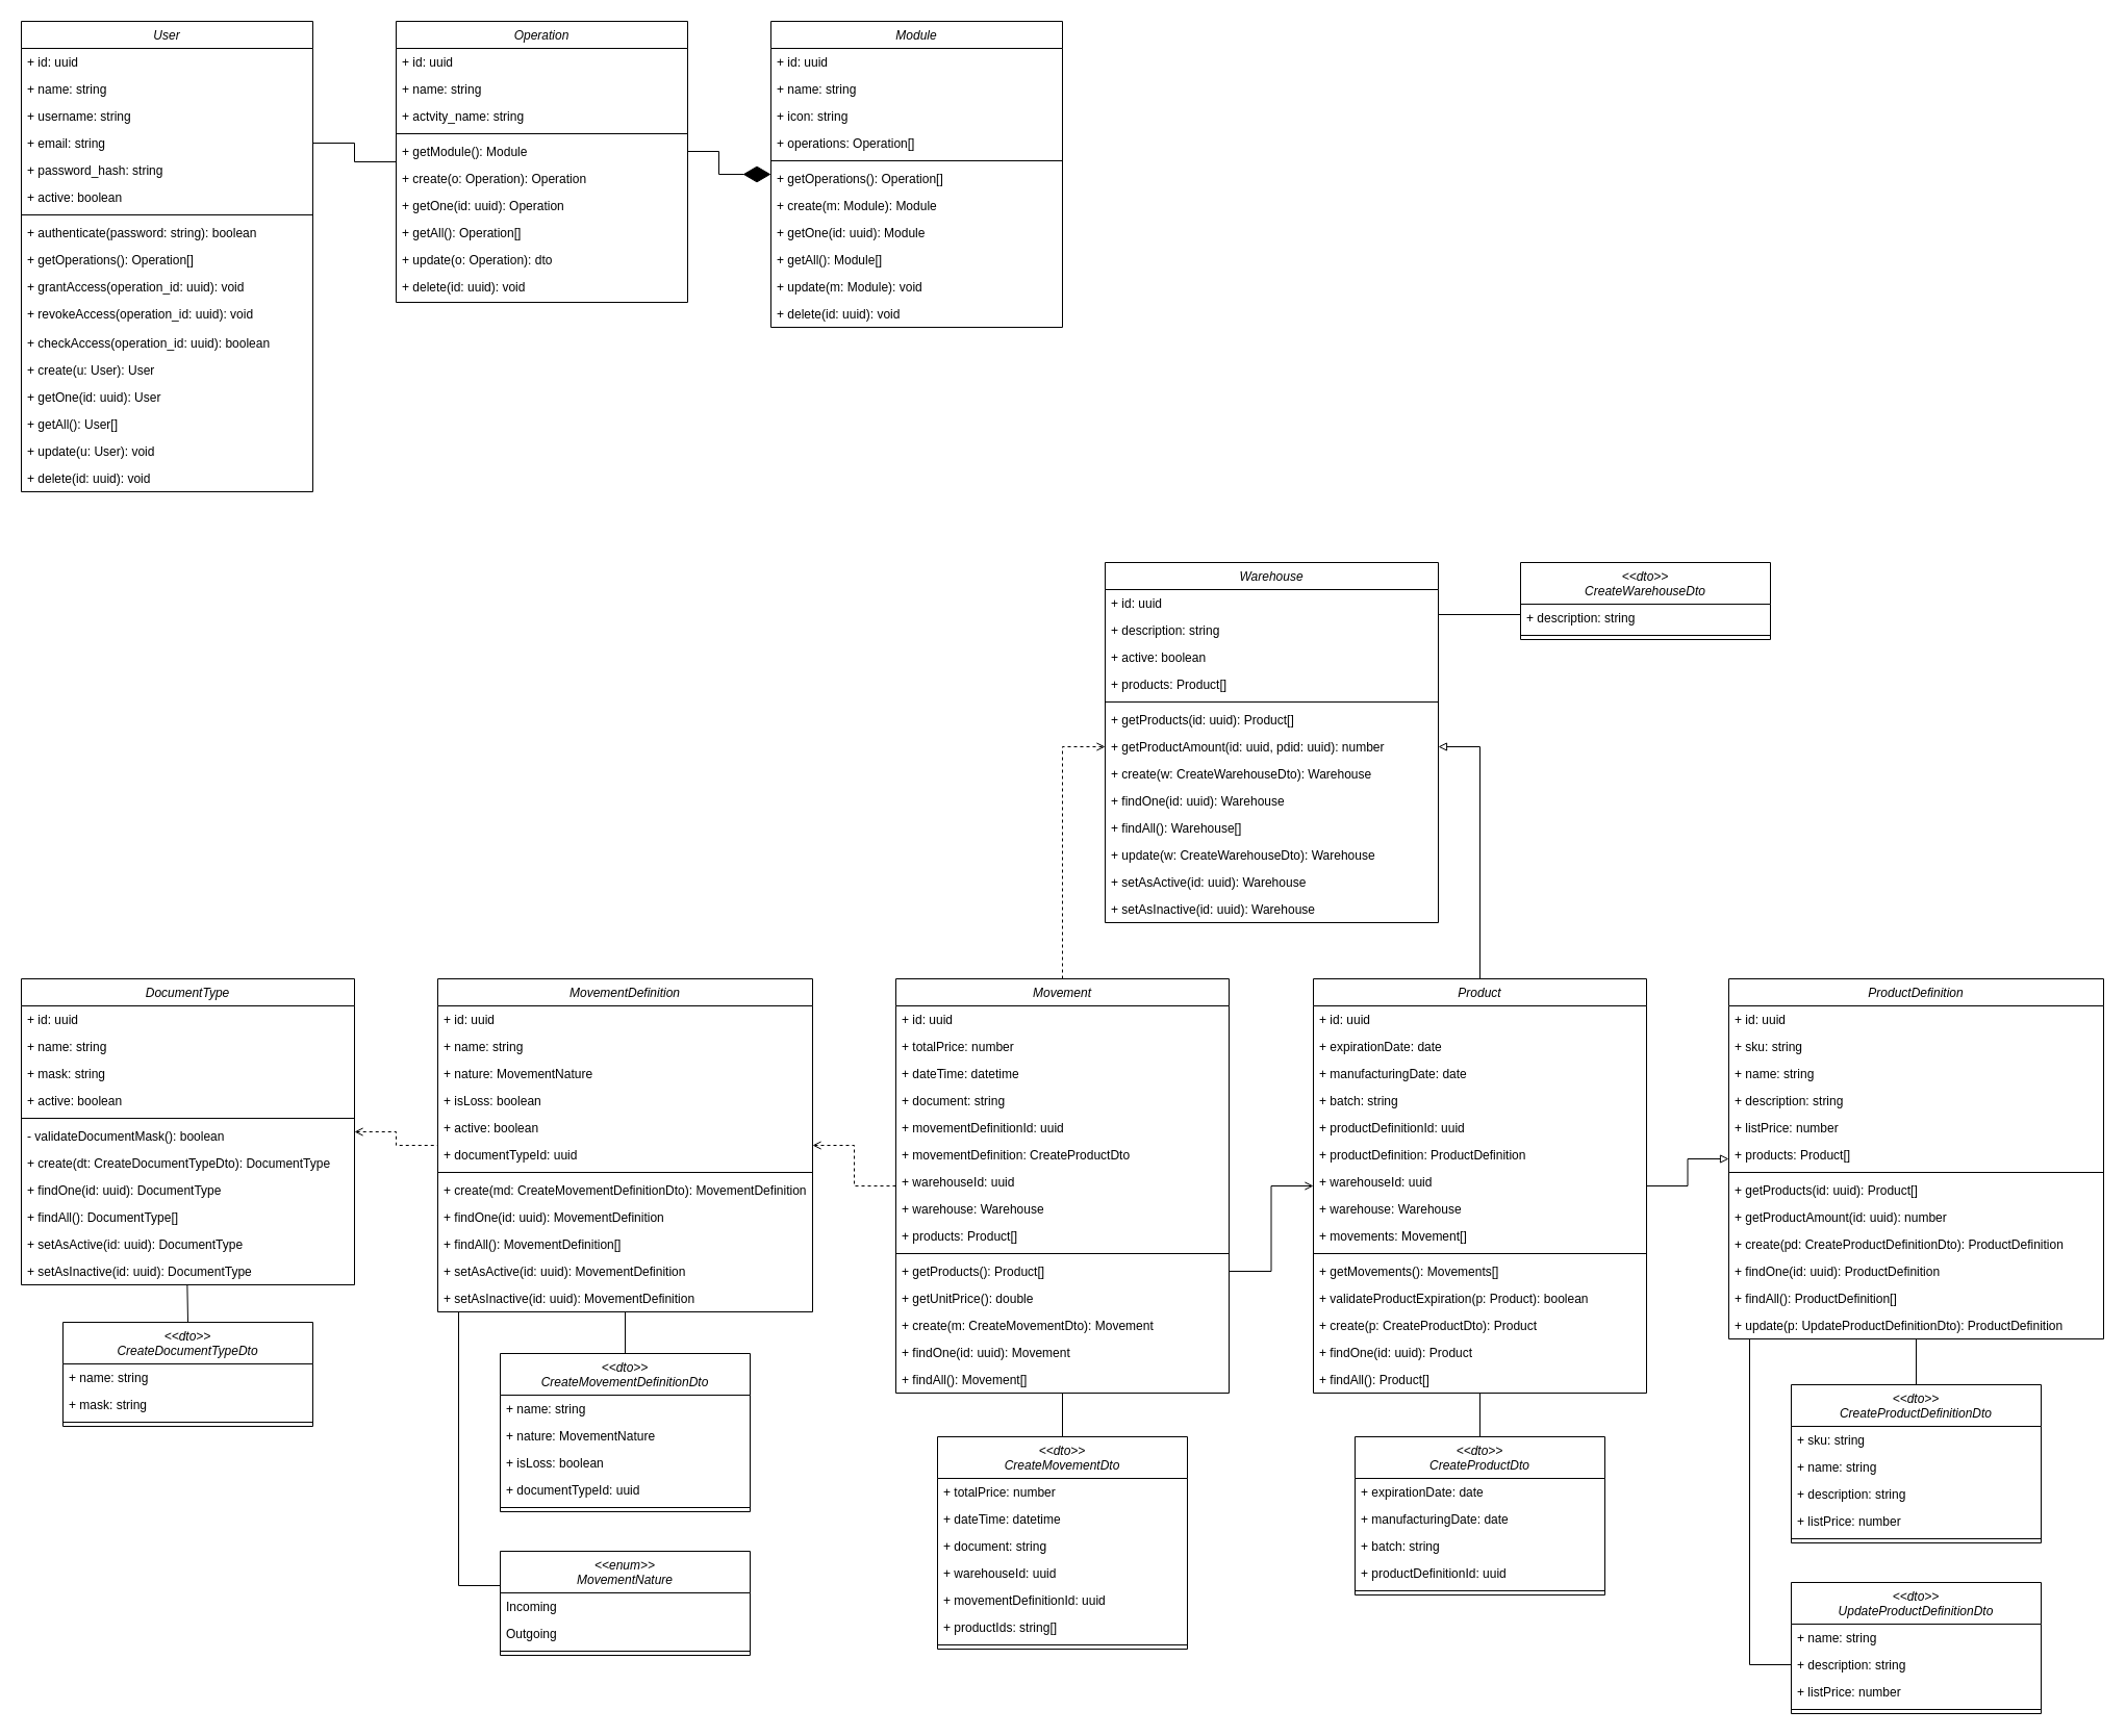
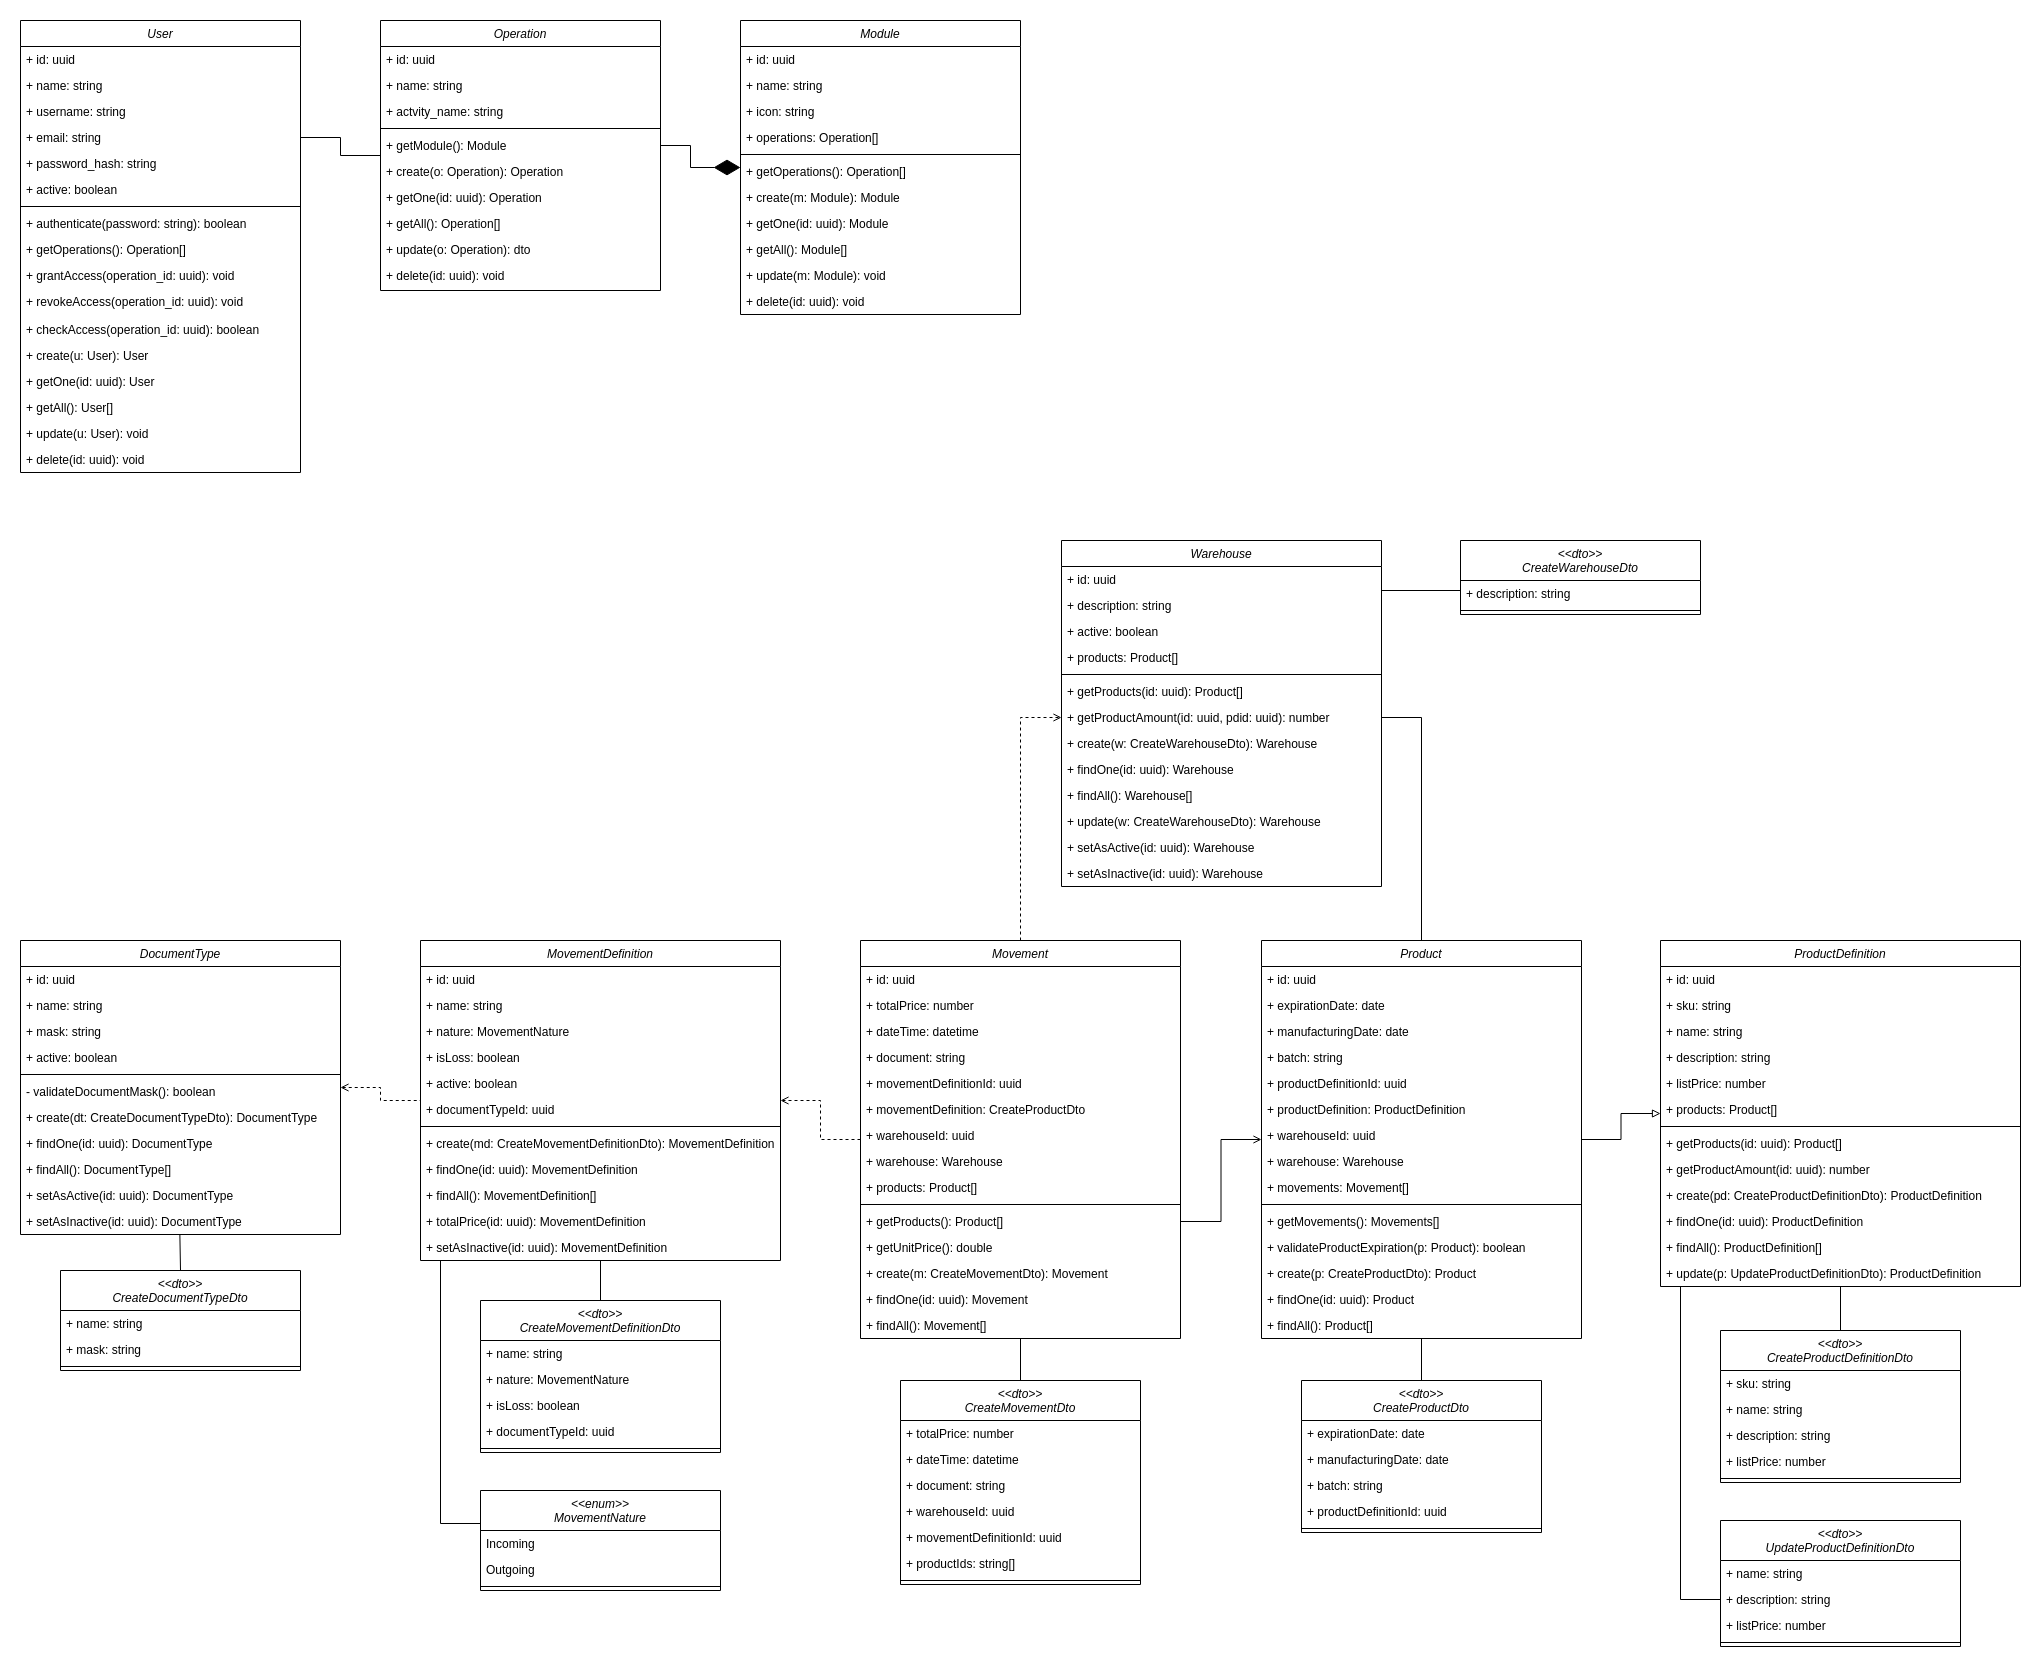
- <mxCell id="94" style="edgeStyle=orthogonalEdgeStyle;rounded=0;orthogonalLoop=1;jettySize=auto;html=1;entryX=1;entryY=0.5;entryDx=0;entryDy=0;endArrow=block;endFill=0;" parent="1" source="96" target="135" edge="1"><mxGeometry relative="1" as="geometry" /></mxCell>
+ <mxCell id="94" style="edgeStyle=orthogonalEdgeStyle;rounded=0;orthogonalLoop=1;jettySize=auto;html=1;entryX=1;entryY=0.5;entryDx=0;entryDy=0;endArrow=none;endFill=0;" parent="1" source="96" target="135" edge="1"><mxGeometry relative="1" as="geometry" /></mxCell>
- <mxCell id="71" value="+ setAsActive(id: uuid): MovementDefinition" style="text;align=left;verticalAlign=top;spacingLeft=4;spacingRight=4;overflow=hidden;rotatable=0;points=[[0,0.5],[1,0.5]];portConstraint=eastwest;fillColor=none;" parent="60" vertex="1"><mxGeometry y="268" width="360" height="26" as="geometry" /></mxCell>
+ <mxCell id="71" value="+ totalPrice(id: uuid): MovementDefinition" style="text;align=left;verticalAlign=top;spacingLeft=4;spacingRight=4;overflow=hidden;rotatable=0;points=[[0,0.5],[1,0.5]];portConstraint=eastwest;fillColor=none;" parent="60" vertex="1"><mxGeometry y="268" width="360" height="26" as="geometry" /></mxCell>
